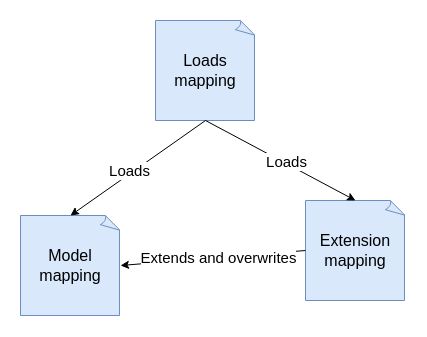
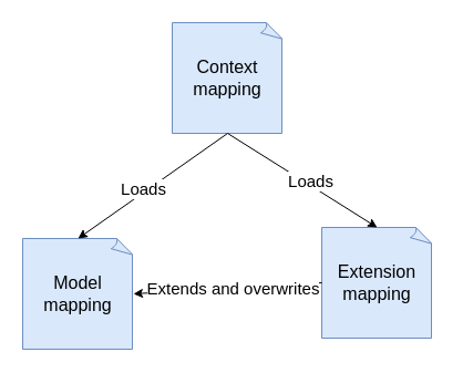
- <mxCell id="3" value="Loads mapping" style="whiteSpace=wrap;html=1;shape=mxgraph.basic.document;fillColor=#dae8fc;strokeColor=#6c8ebf;fontSize=16;" vertex="1" parent="1"><mxGeometry x="155" y="20" width="100" height="100" as="geometry" /></mxCell>
+ <mxCell id="3" value="Context mapping" style="whiteSpace=wrap;html=1;shape=mxgraph.basic.document;fillColor=#dae8fc;strokeColor=#6c8ebf;fontSize=16;" vertex="1" parent="1"><mxGeometry x="155" y="20" width="100" height="100" as="geometry" /></mxCell>
- <mxCell id="4" value="Extension mapping" style="whiteSpace=wrap;html=1;shape=mxgraph.basic.document;fillColor=#dae8fc;strokeColor=#6c8ebf;fontSize=16;" vertex="1" parent="1"><mxGeometry x="305" y="200" width="100" height="100" as="geometry" /></mxCell>
+ <mxCell id="4" value="Extension mapping" style="whiteSpace=wrap;html=1;shape=mxgraph.basic.document;fillColor=#dae8fc;strokeColor=#6c8ebf;fontSize=16;" vertex="1" parent="1"><mxGeometry x="290" y="205" width="100" height="100" as="geometry" /></mxCell>
